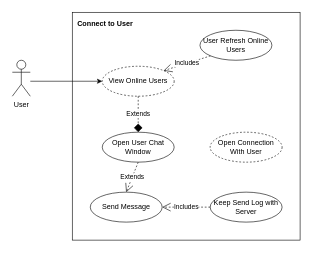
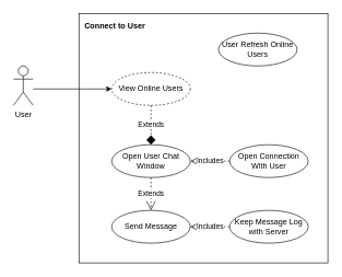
- <mxCell id="7" value="Includes" style="endArrow=open;endSize=12;dashed=1;html=1;exitX=0;exitY=1;exitDx=0;exitDy=0;entryX=1;entryY=0;entryDx=0;entryDy=0;" edge="1" parent="1" source="6" target="4"><mxGeometry width="160" relative="1" as="geometry"><mxPoint x="-10" y="570" as="sourcePoint" /><mxPoint x="150" y="570" as="targetPoint" /></mxGeometry></mxCell>
+ <mxCell id="10" value="Includes" style="endArrow=open;endSize=12;dashed=1;html=1;exitX=0;exitY=0.5;exitDx=0;exitDy=0;" edge="1" parent="1" source="9" target="8"><mxGeometry width="160" relative="1" as="geometry"><mxPoint x="360.574" y="112.678" as="sourcePoint" /><mxPoint x="282.426" y="137.322" as="targetPoint" /></mxGeometry></mxCell>
- <mxCell id="9" value="Open Connection With User" style="ellipse;whiteSpace=wrap;html=1;dashed=1;" vertex="1" parent="1"><mxGeometry x="350" y="220" width="120" height="50" as="geometry" /></mxCell>
+ <mxCell id="9" value="Open Connection With User" style="ellipse;whiteSpace=wrap;html=1;" vertex="1" parent="1"><mxGeometry x="350" y="220" width="120" height="50" as="geometry" /></mxCell>
- <mxCell id="11" value="Send Message" style="ellipse;whiteSpace=wrap;html=1;" vertex="1" parent="1"><mxGeometry x="150" y="320" width="120" height="50" as="geometry" /></mxCell>
+ <mxCell id="11" value="Send Message" style="ellipse;whiteSpace=wrap;html=1;" vertex="1" parent="1"><mxGeometry x="170" y="320" width="120" height="50" as="geometry" /></mxCell>
- <mxCell id="14" value="Keep Send Log with Server" style="ellipse;whiteSpace=wrap;html=1;" vertex="1" parent="1"><mxGeometry x="350" y="320" width="120" height="50" as="geometry" /></mxCell>
+ <mxCell id="14" value="Keep Message Log with Server" style="ellipse;whiteSpace=wrap;html=1;" vertex="1" parent="1"><mxGeometry x="350" y="320" width="120" height="50" as="geometry" /></mxCell>
